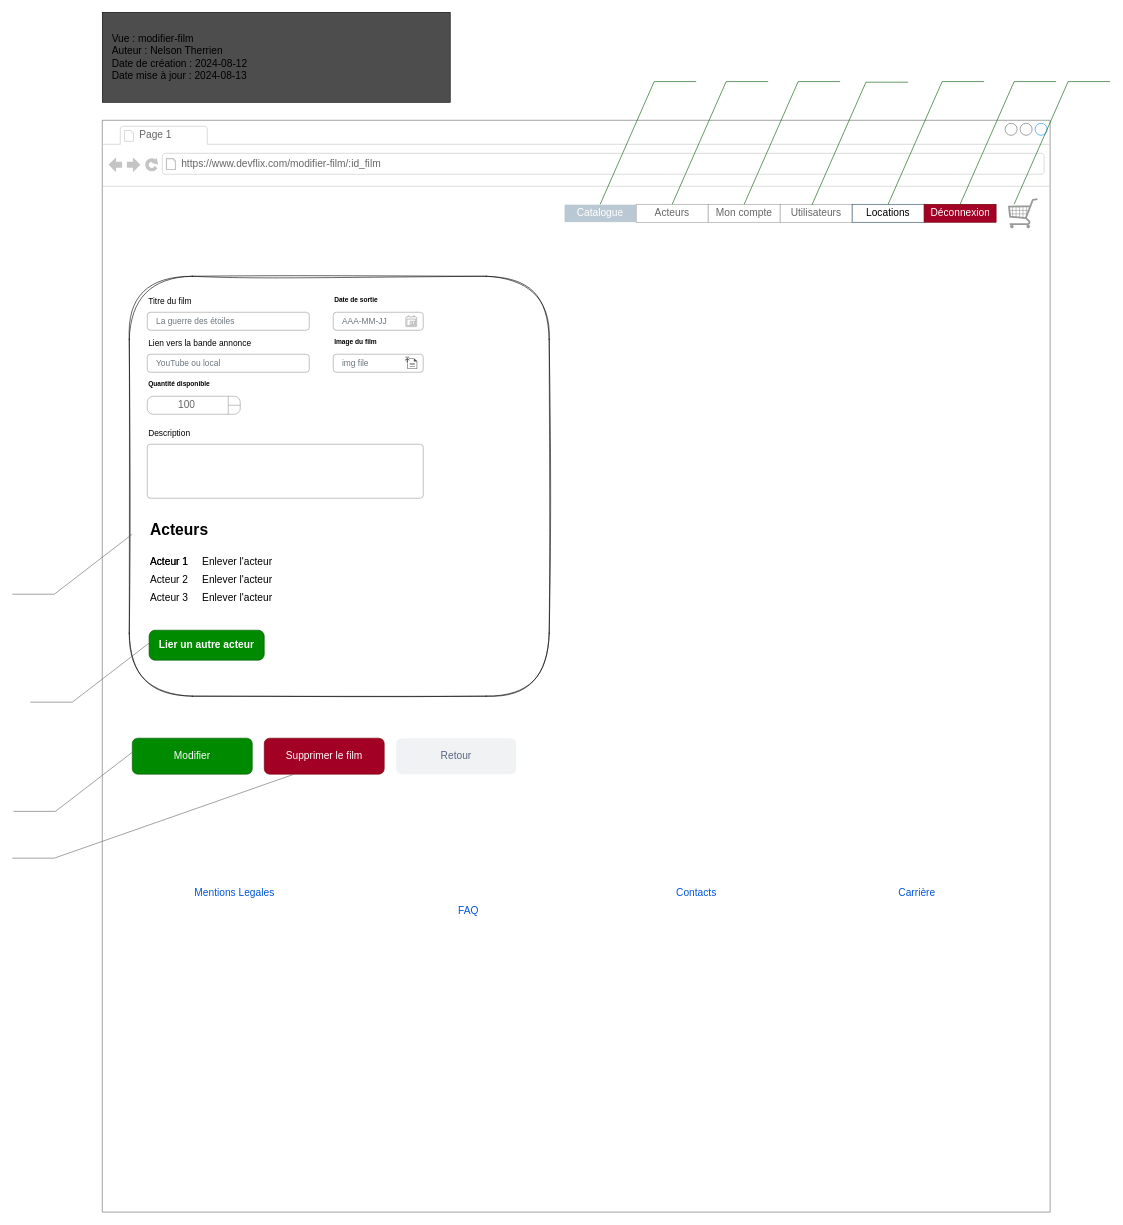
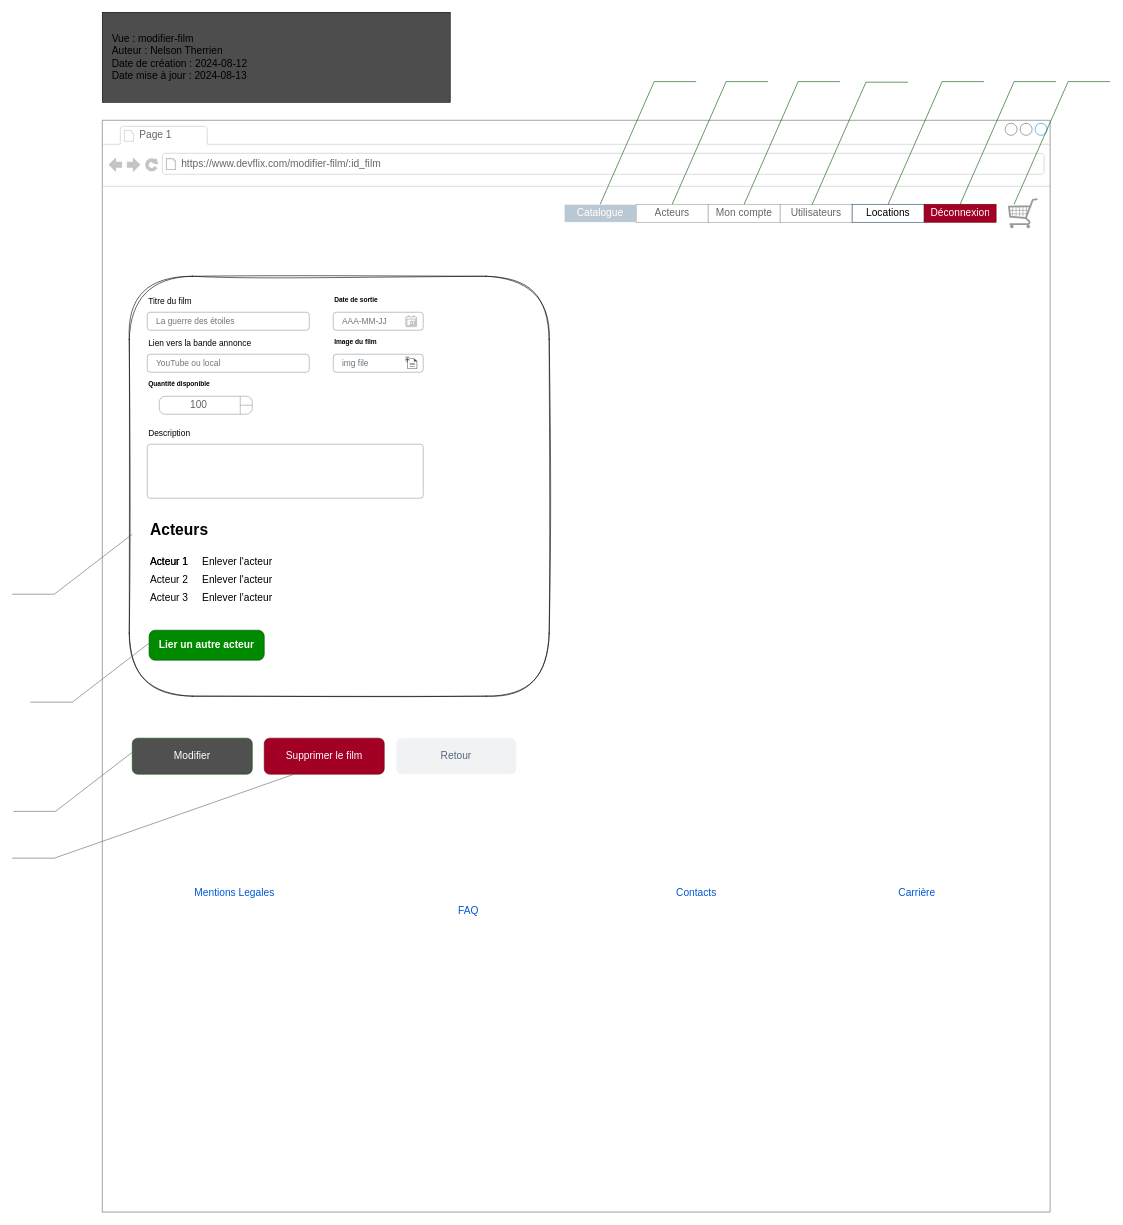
- <mxCell id="19" value="&lt;table cellpadding=&quot;0&quot; cellspacing=&quot;0&quot; style=&quot;width:100%;height:100%;&quot;&gt;&lt;tr&gt;&lt;td style=&quot;width:85%&quot;&gt;100&lt;/td&gt;&lt;td style=&quot;width:15%&quot;&gt;&lt;/td&gt;&lt;/tr&gt;&lt;/table&gt;" style="strokeWidth=1;shadow=0;dashed=0;align=center;html=1;shape=mxgraph.mockup.forms.spinner;strokeColor=#999999;spinLayout=right;spinStyle=normal;adjStyle=triangle;fillColor=default;fontSize=17;fontColor=#666666;mainText=;html=1;overflow=fill;fillStyle=solid;" parent="2" vertex="1"><mxGeometry x="75" y="460" width="155" height="30" as="geometry" /></mxCell>
+ <mxCell id="19" value="&lt;table cellpadding=&quot;0&quot; cellspacing=&quot;0&quot; style=&quot;width:100%;height:100%;&quot;&gt;&lt;tr&gt;&lt;td style=&quot;width:85%&quot;&gt;100&lt;/td&gt;&lt;td style=&quot;width:15%&quot;&gt;&lt;/td&gt;&lt;/tr&gt;&lt;/table&gt;" style="strokeWidth=1;shadow=0;dashed=0;align=center;html=1;shape=mxgraph.mockup.forms.spinner;strokeColor=#999999;spinLayout=right;spinStyle=normal;adjStyle=triangle;fillColor=default;fontSize=17;fontColor=#666666;mainText=;html=1;overflow=fill;fillStyle=solid;" parent="2" vertex="1"><mxGeometry x="95" y="460" width="155" height="30" as="geometry" /></mxCell>
- <mxCell id="31" value="Modifier" style="rounded=1;fillColor=#008a00;strokeColor=#005700;html=1;whiteSpace=wrap;fontColor=#ffffff;align=center;verticalAlign=middle;fontStyle=0;fontSize=17;sketch=0;fontFamily=Helvetica;" parent="2" vertex="1"><mxGeometry x="50" y="1030" width="200" height="60" as="geometry" /></mxCell>
+ <mxCell id="31" value="Modifier" style="rounded=1;fillColor=#505050;strokeColor=#005700;html=1;whiteSpace=wrap;fontColor=#ffffff;align=center;verticalAlign=middle;fontStyle=0;fontSize=17;sketch=0;fontFamily=Helvetica;" parent="2" vertex="1"><mxGeometry x="50" y="1030" width="200" height="60" as="geometry" /></mxCell>
